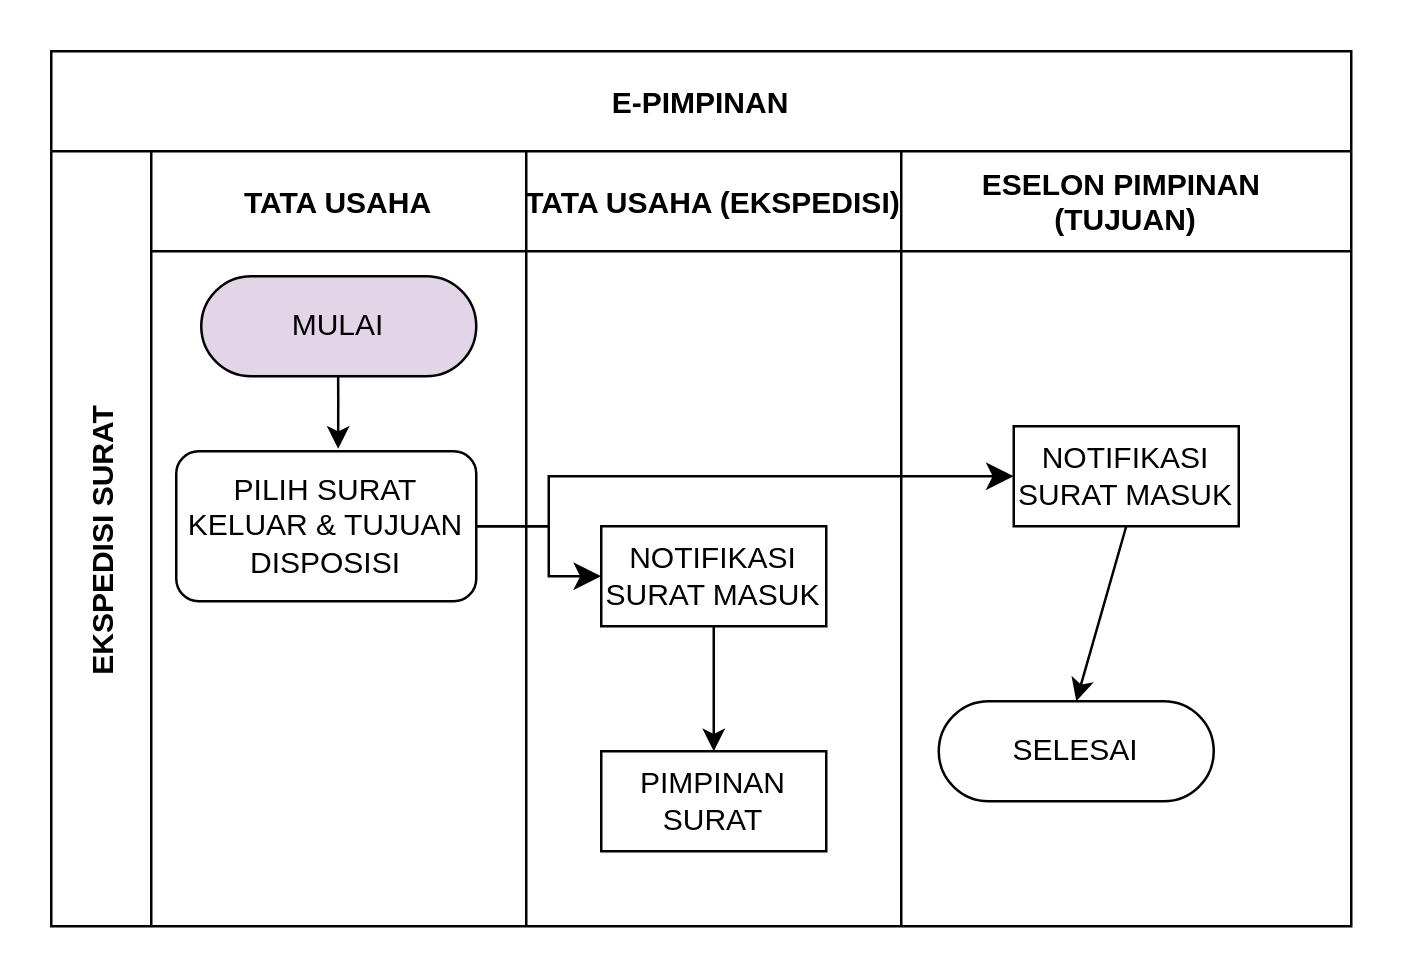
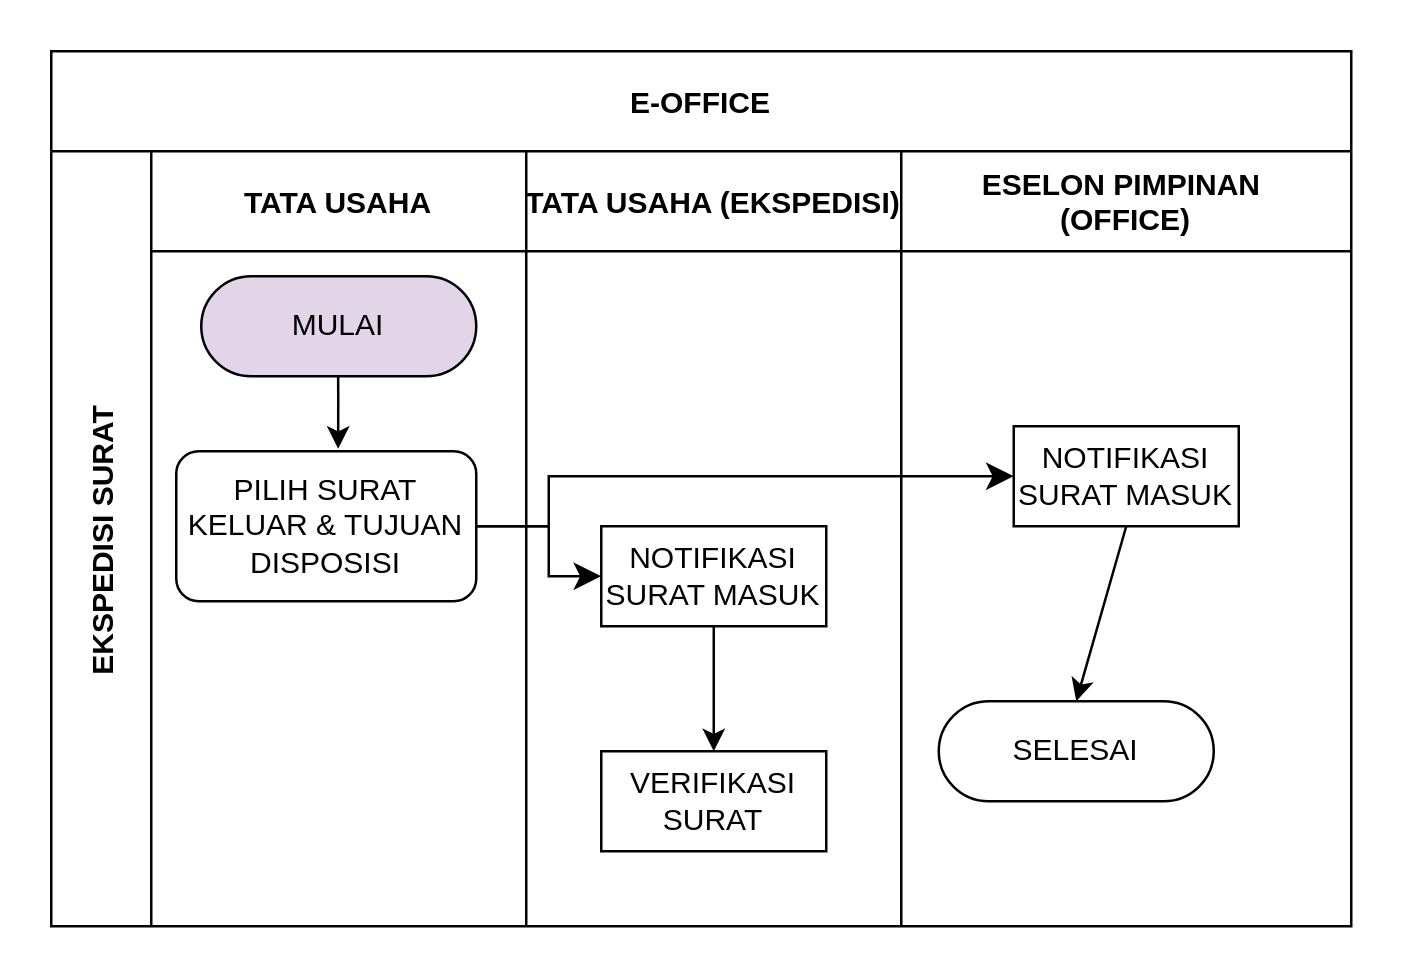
- <mxCell id="2" value="E-PIMPINAN" style="shape=table;childLayout=tableLayout;startSize=40;collapsible=0;recursiveResize=0;expand=0;fillColor=none;fontStyle=1" vertex="1" parent="1"><mxGeometry x="20" y="20" width="520" height="350" as="geometry" /></mxCell>
+ <mxCell id="2" value="E-OFFICE" style="shape=table;childLayout=tableLayout;startSize=40;collapsible=0;recursiveResize=0;expand=0;fillColor=none;fontStyle=1" vertex="1" parent="1"><mxGeometry x="20" y="20" width="520" height="350" as="geometry" /></mxCell>
- <mxCell id="12" value="ESELON PIMPINAN &#10;(TUJUAN)" style="swimlane;swimlaneHead=0;swimlaneBody=0;connectable=0;fillColor=none;startSize=40;collapsible=0;recursiveResize=0;expand=0;fontStyle=1;" vertex="1" parent="3"><mxGeometry x="340" width="180" height="310" as="geometry"><mxRectangle width="180" height="310" as="alternateBounds" /></mxGeometry></mxCell>
+ <mxCell id="12" value="ESELON PIMPINAN &#10;(OFFICE)" style="swimlane;swimlaneHead=0;swimlaneBody=0;connectable=0;fillColor=none;startSize=40;collapsible=0;recursiveResize=0;expand=0;fontStyle=1;" vertex="1" parent="3"><mxGeometry x="340" width="180" height="310" as="geometry"><mxRectangle width="180" height="310" as="alternateBounds" /></mxGeometry></mxCell>
- <mxCell id="11" value="PIMPINAN SURAT" style="rounded=0;whiteSpace=wrap;html=1;" vertex="1" parent="8"><mxGeometry x="30" y="240" width="90" height="40" as="geometry" /></mxCell>
+ <mxCell id="11" value="VERIFIKASI SURAT" style="rounded=0;whiteSpace=wrap;html=1;" vertex="1" parent="8"><mxGeometry x="30" y="240" width="90" height="40" as="geometry" /></mxCell>
